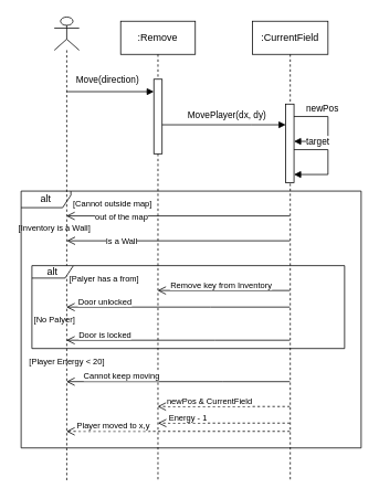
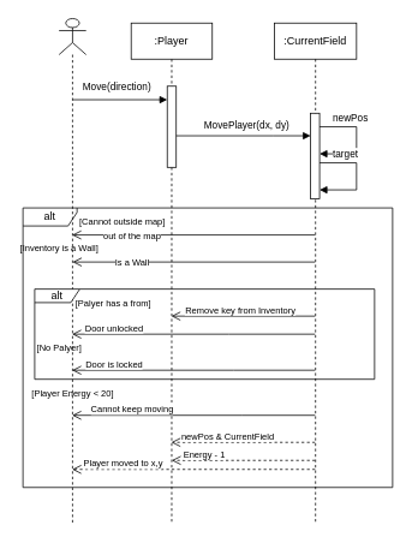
- <mxCell id="4" value=":Remove" style="shape=umlLifeline;perimeter=lifelinePerimeter;whiteSpace=wrap;html=1;container=1;dropTarget=0;collapsible=0;recursiveResize=0;outlineConnect=0;portConstraint=eastwest;newEdgeStyle={&quot;curved&quot;:0,&quot;rounded&quot;:0};" vertex="1" parent="1"><mxGeometry x="145" y="25" width="90" height="555" as="geometry" /></mxCell>
+ <mxCell id="4" value=":Player" style="shape=umlLifeline;perimeter=lifelinePerimeter;whiteSpace=wrap;html=1;container=1;dropTarget=0;collapsible=0;recursiveResize=0;outlineConnect=0;portConstraint=eastwest;newEdgeStyle={&quot;curved&quot;:0,&quot;rounded&quot;:0};" vertex="1" parent="1"><mxGeometry x="145" y="25" width="90" height="555" as="geometry" /></mxCell>
